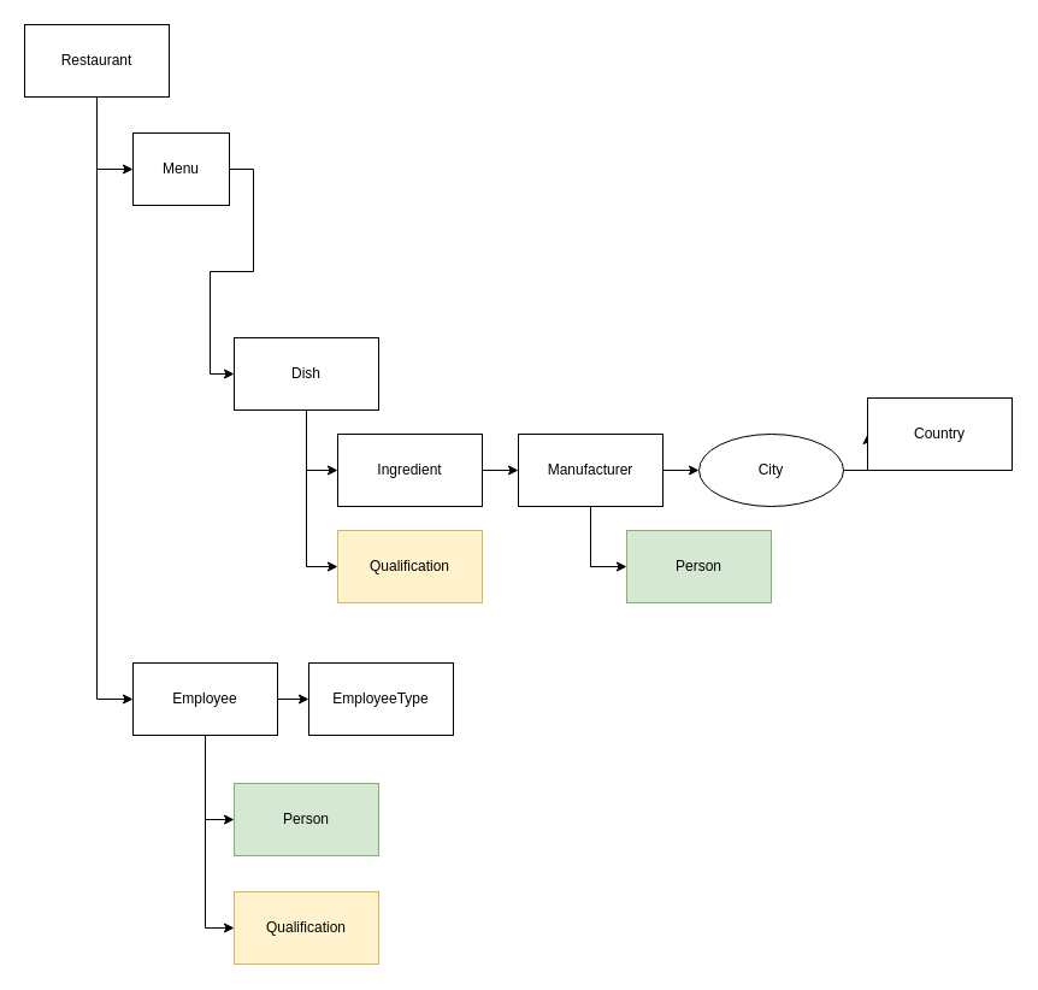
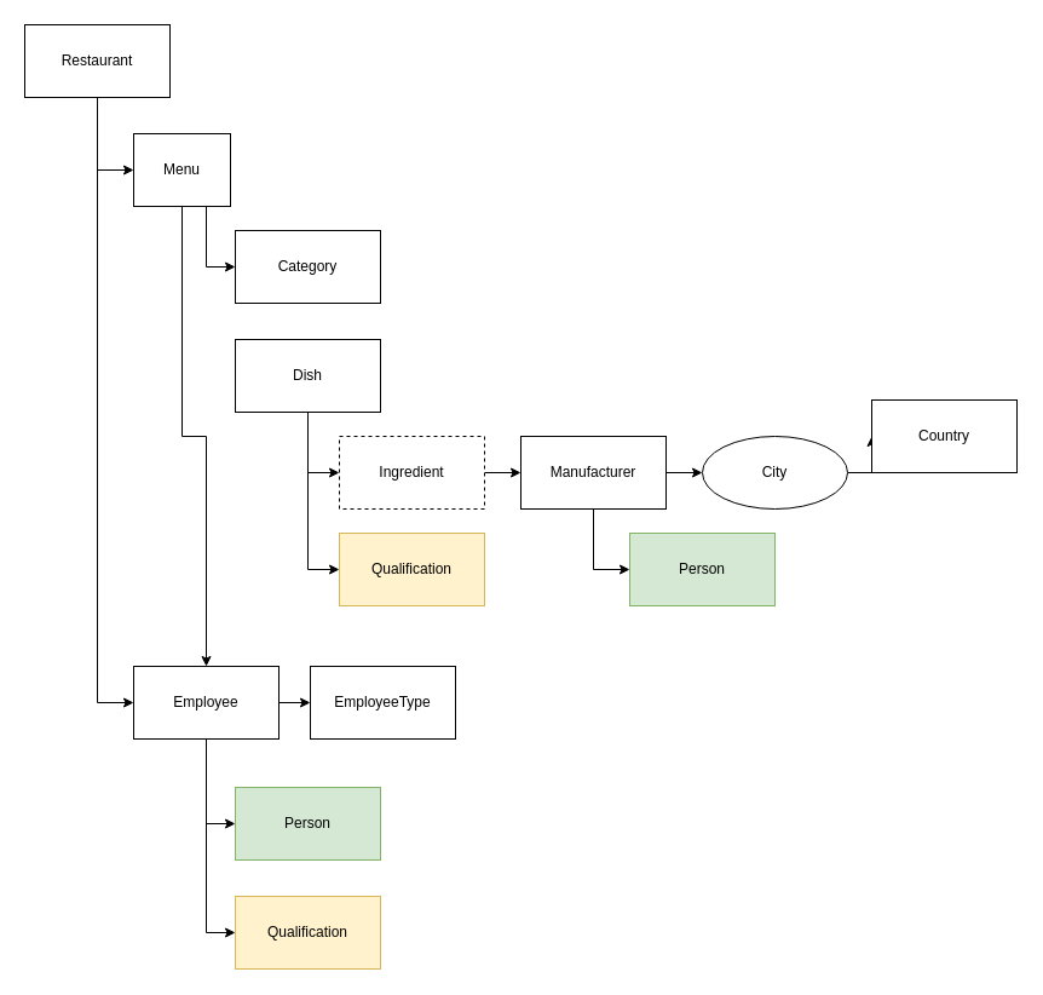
+ <mxCell id="24" value="" style="edgeStyle=orthogonalEdgeStyle;rounded=0;orthogonalLoop=1;jettySize=auto;html=1;entryX=0;entryY=0.5;entryDx=0;entryDy=0;exitX=0.5;exitY=1;exitDx=0;exitDy=0;" edge="1" parent="1" source="6" target="19"><mxGeometry relative="1" as="geometry"><mxPoint x="180" y="290" as="sourcePoint" /><mxPoint x="194" y="350" as="targetPoint" /><Array as="points"><mxPoint x="170" y="220" /></Array></mxGeometry></mxCell>
+ <mxCell id="19" value="Category" style="rounded=0;whiteSpace=wrap;html=1;" vertex="1" parent="1"><mxGeometry x="194" y="190" width="120" height="60" as="geometry" /></mxCell>
- <mxCell id="4" value="" style="edgeStyle=orthogonalEdgeStyle;rounded=0;orthogonalLoop=1;jettySize=auto;html=1;entryX=0;entryY=0.5;entryDx=0;entryDy=0;" edge="1" parent="1" source="6" target="9"><mxGeometry relative="1" as="geometry" /></mxCell>
+ <mxCell id="4" value="" style="edgeStyle=orthogonalEdgeStyle;rounded=0;orthogonalLoop=1;jettySize=auto;html=1;" edge="1" parent="1" source="6" target="23"><mxGeometry relative="1" as="geometry" /></mxCell>
- <mxCell id="11" value="Ingredient" style="rounded=0;whiteSpace=wrap;html=1;" vertex="1" parent="1"><mxGeometry x="280" y="360" width="120" height="60" as="geometry" /></mxCell>
+ <mxCell id="11" value="Ingredient" style="rounded=0;whiteSpace=wrap;html=1;dashed=1;" vertex="1" parent="1"><mxGeometry x="280" y="360" width="120" height="60" as="geometry" /></mxCell>
